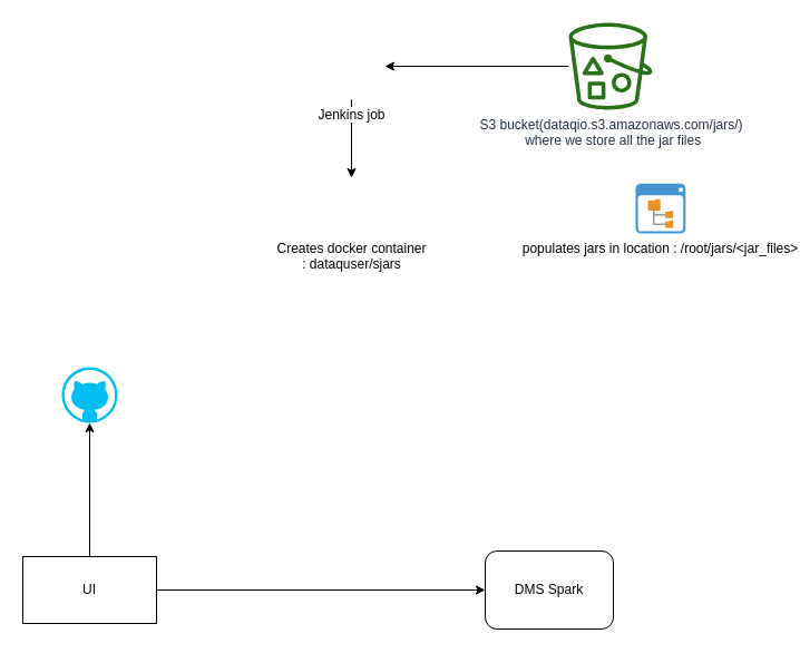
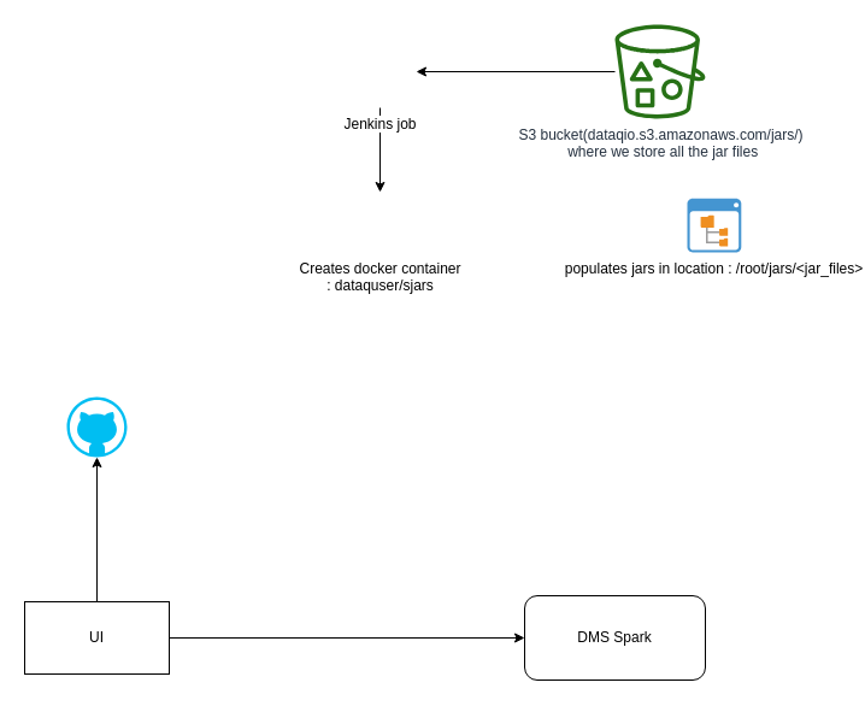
- <mxCell id="6" value="DMS Spark" style="rounded=1;whiteSpace=wrap;html=1;" parent="1" vertex="1"><mxGeometry x="435" y="494" width="115" height="70" as="geometry" /></mxCell>
+ <mxCell id="6" value="DMS Spark" style="rounded=1;whiteSpace=wrap;html=1;" parent="1" vertex="1"><mxGeometry x="435" y="494" width="150" height="70" as="geometry" /></mxCell>
